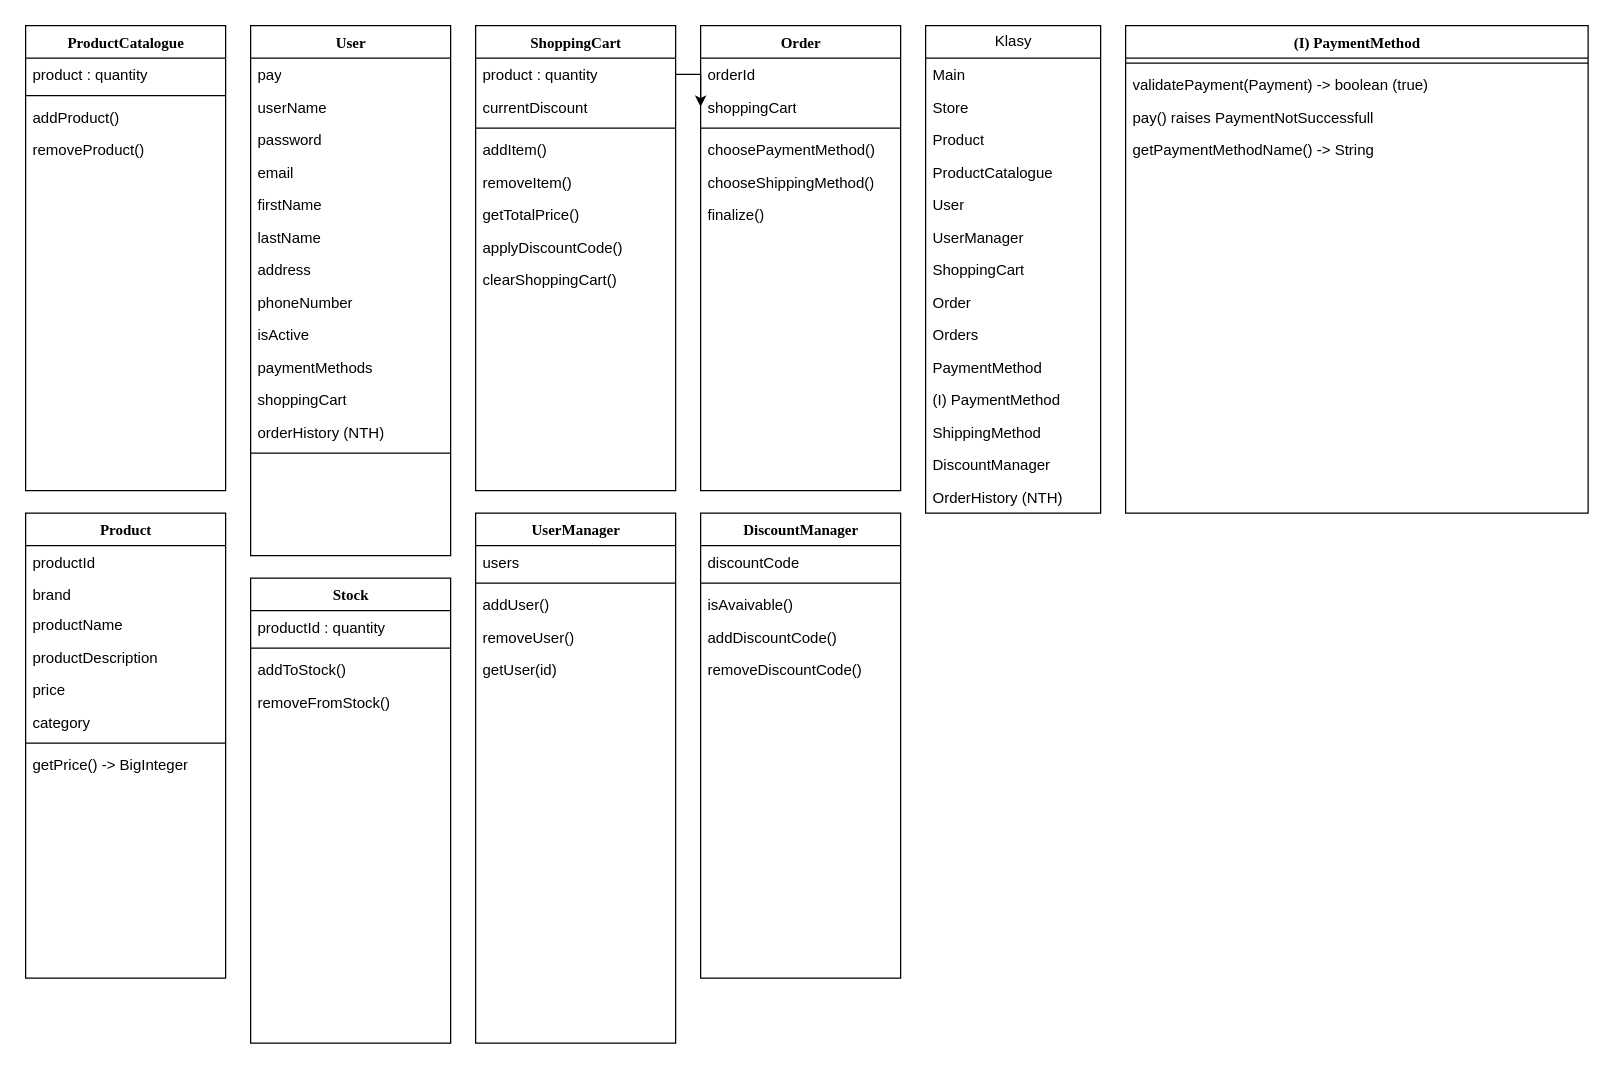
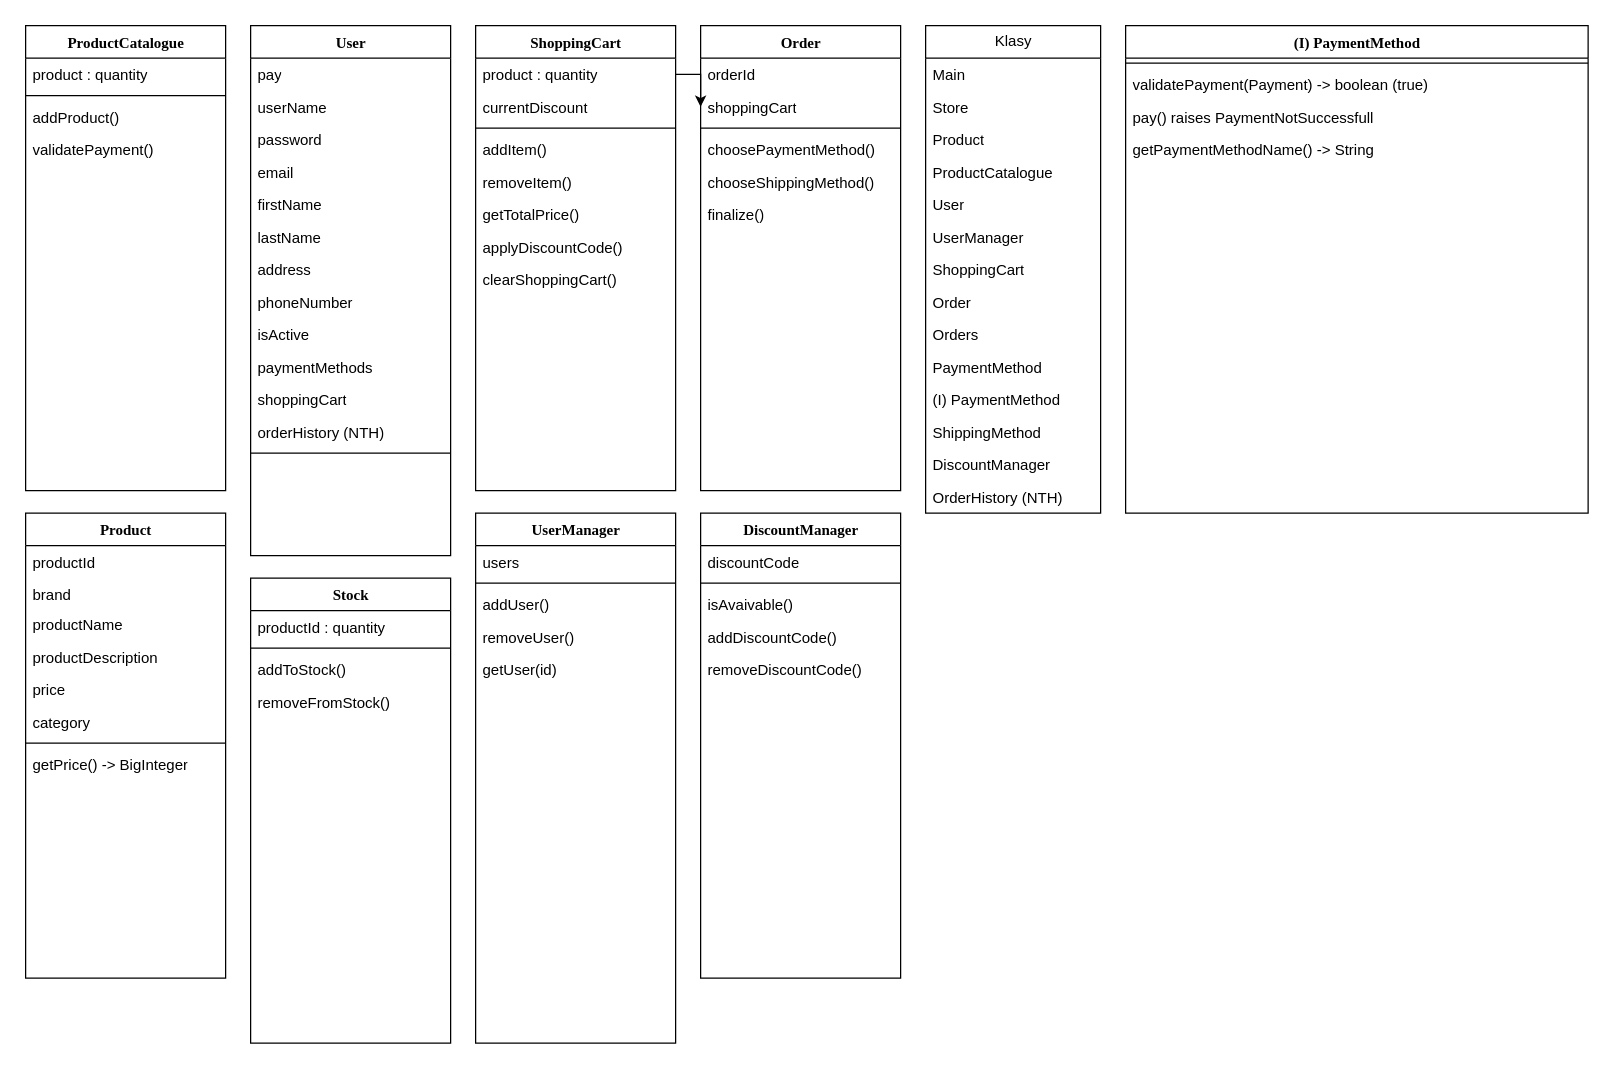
- <mxCell id="65" value="&lt;div&gt;removeProduct()&lt;/div&gt;" style="text;html=1;strokeColor=none;fillColor=none;align=left;verticalAlign=top;spacingLeft=4;spacingRight=4;whiteSpace=wrap;overflow=hidden;rotatable=0;points=[[0,0.5],[1,0.5]];portConstraint=eastwest;" vertex="1" parent="61"><mxGeometry y="86" width="160" height="26" as="geometry" /></mxCell>
+ <mxCell id="65" value="&lt;div&gt;validatePayment()&lt;/div&gt;" style="text;html=1;strokeColor=none;fillColor=none;align=left;verticalAlign=top;spacingLeft=4;spacingRight=4;whiteSpace=wrap;overflow=hidden;rotatable=0;points=[[0,0.5],[1,0.5]];portConstraint=eastwest;" vertex="1" parent="61"><mxGeometry y="86" width="160" height="26" as="geometry" /></mxCell>
